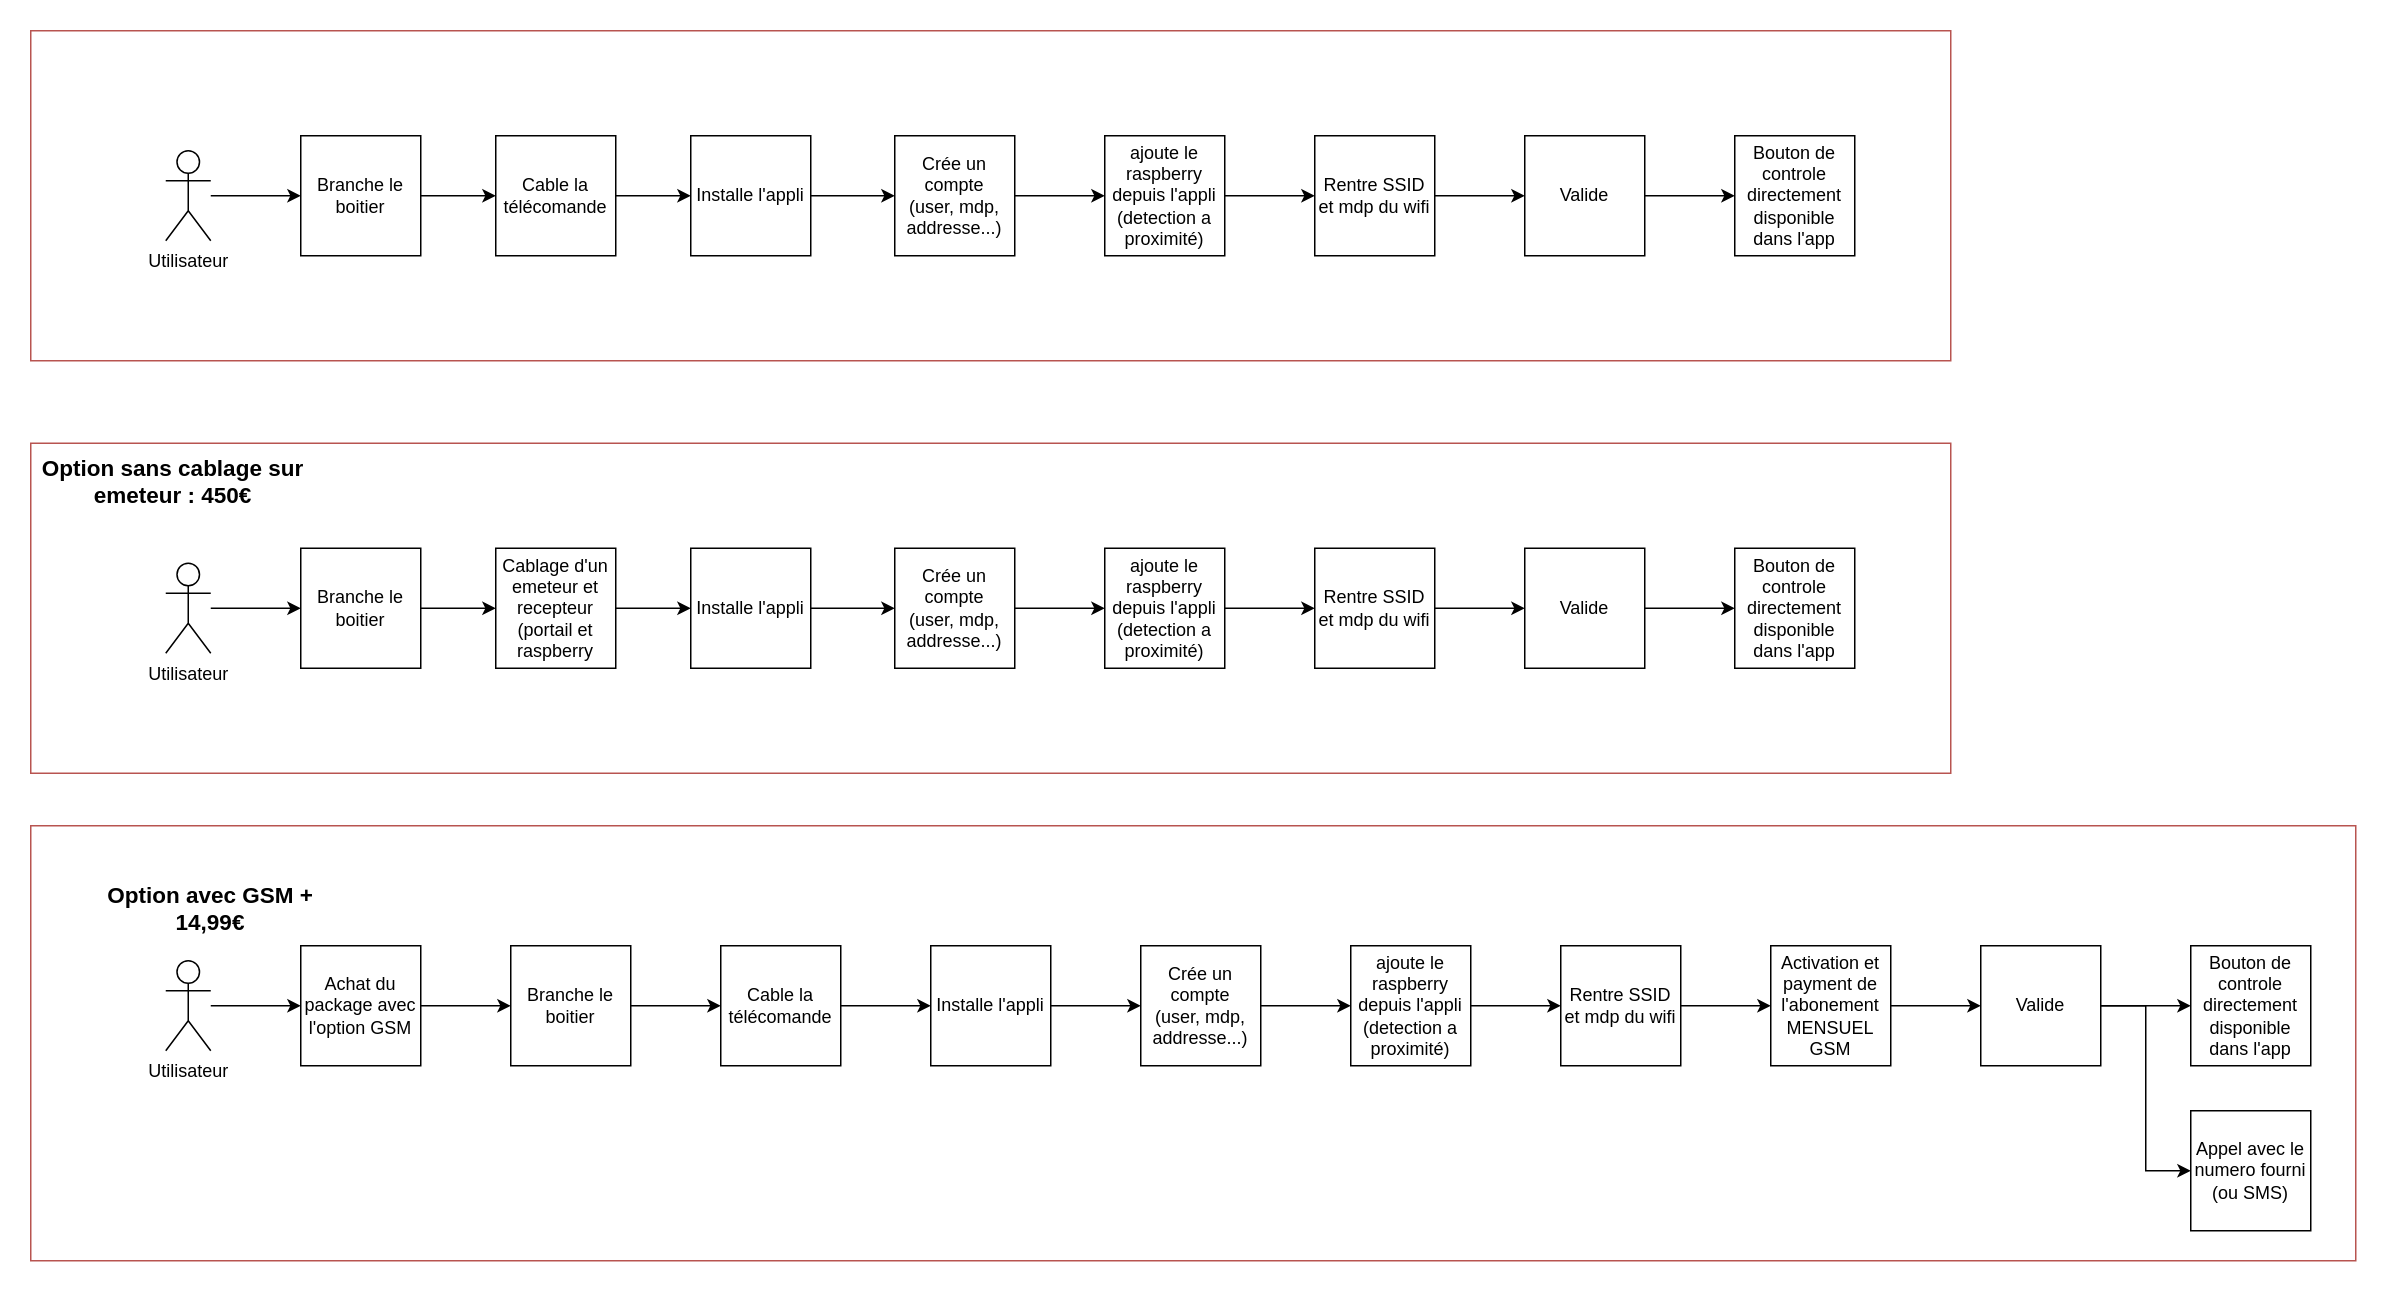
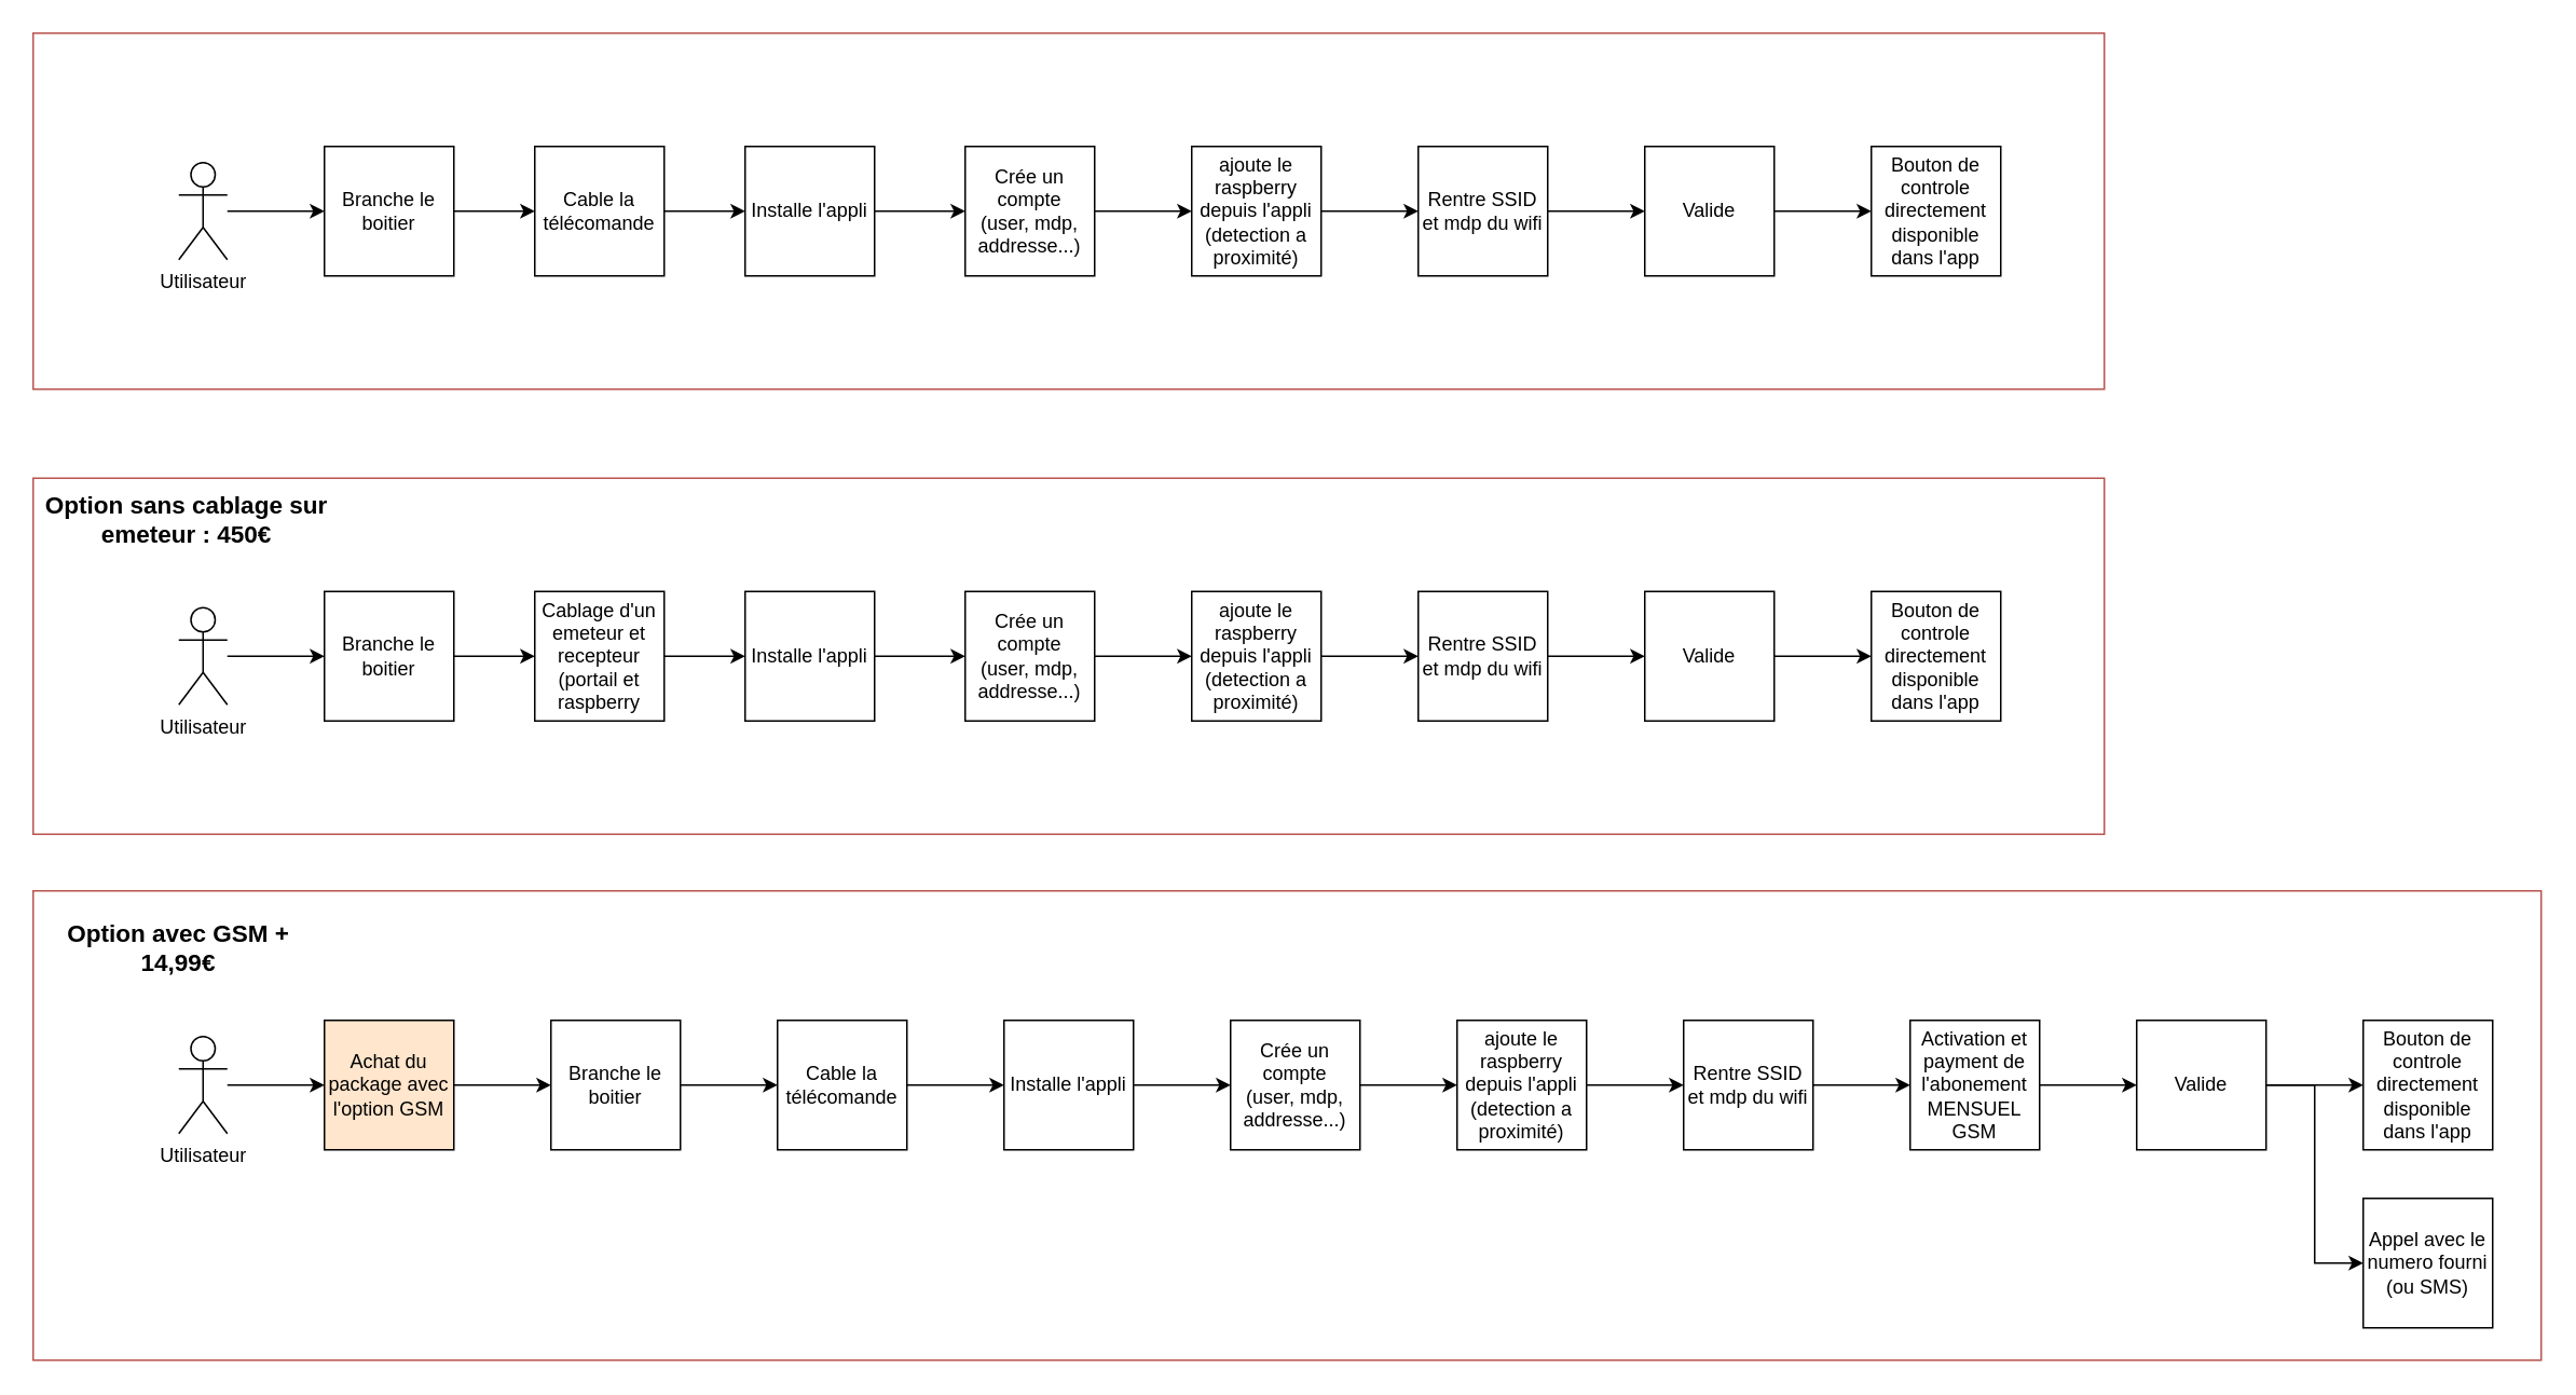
- <mxCell id="42" value="Option avec GSM + 14,99€" style="text;html=1;align=center;verticalAlign=middle;whiteSpace=wrap;rounded=0;fontSize=15;fontStyle=1" vertex="1" parent="1"><mxGeometry x="50" y="590" width="180" height="30" as="geometry" /></mxCell>
+ <mxCell id="42" value="Option avec GSM + 14,99€" style="text;html=1;align=center;verticalAlign=middle;whiteSpace=wrap;rounded=0;fontSize=15;fontStyle=1" vertex="1" parent="1"><mxGeometry x="20" y="570" width="180" height="30" as="geometry" /></mxCell>
- <mxCell id="46" value="Achat du package avec l'option GSM" style="whiteSpace=wrap;html=1;aspect=fixed;" vertex="1" parent="1"><mxGeometry x="200" y="630" width="80" height="80" as="geometry" /></mxCell>
+ <mxCell id="46" value="Achat du package avec l'option GSM" style="whiteSpace=wrap;html=1;aspect=fixed;fillColor=#ffe6cc;" vertex="1" parent="1"><mxGeometry x="200" y="630" width="80" height="80" as="geometry" /></mxCell>
